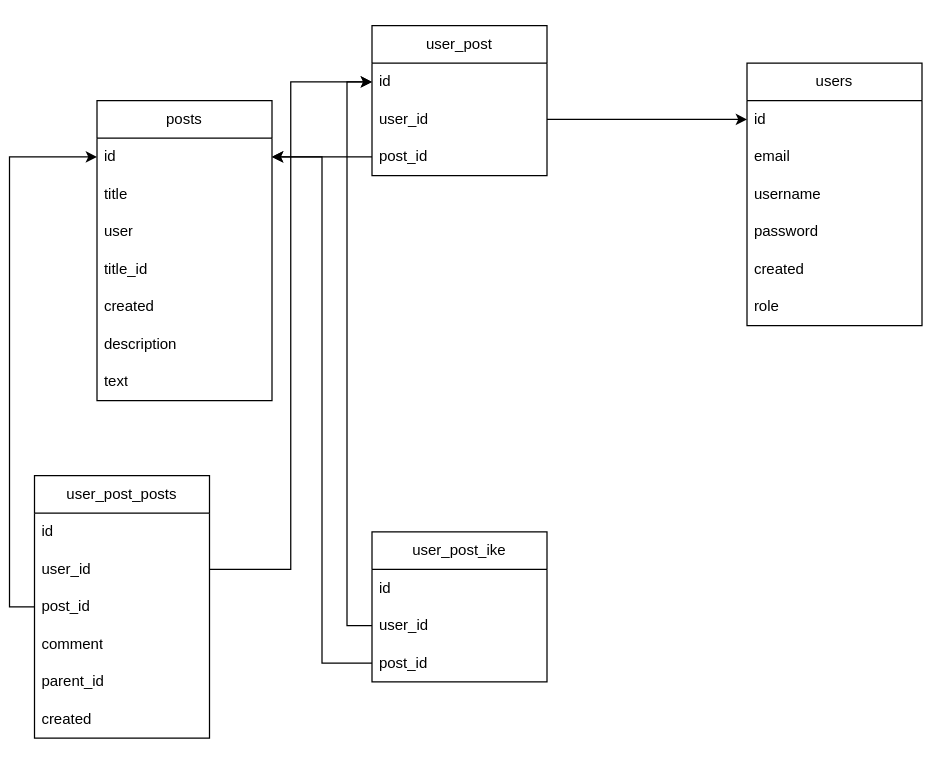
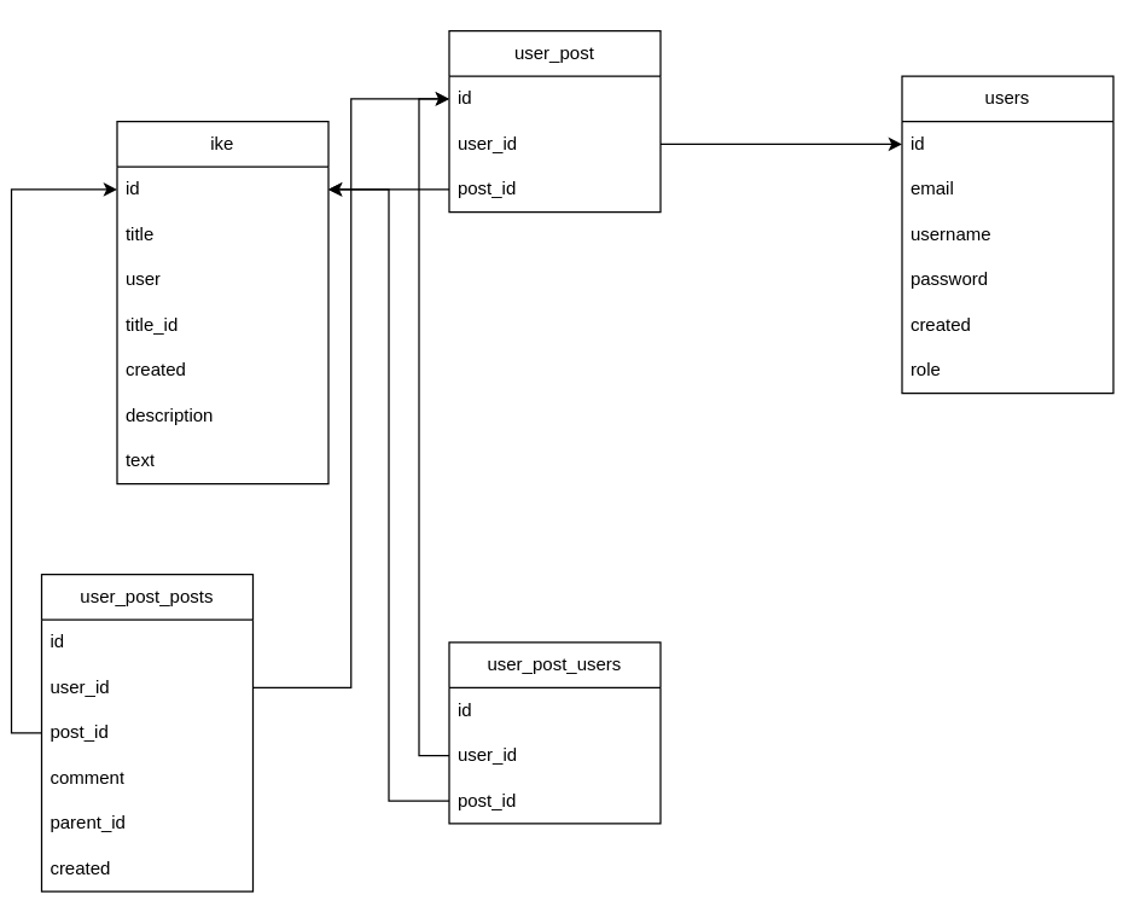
- <mxCell id="2" value="posts" style="swimlane;fontStyle=0;childLayout=stackLayout;horizontal=1;startSize=30;horizontalStack=0;resizeParent=1;resizeParentMax=0;resizeLast=0;collapsible=1;marginBottom=0;whiteSpace=wrap;html=1;" vertex="1" parent="1"><mxGeometry x="70" y="80" width="140" height="240" as="geometry" /></mxCell>
+ <mxCell id="2" value="ike" style="swimlane;fontStyle=0;childLayout=stackLayout;horizontal=1;startSize=30;horizontalStack=0;resizeParent=1;resizeParentMax=0;resizeLast=0;collapsible=1;marginBottom=0;whiteSpace=wrap;html=1;" vertex="1" parent="1"><mxGeometry x="70" y="80" width="140" height="240" as="geometry" /></mxCell>
- <mxCell id="28" value="user_post_ike" style="swimlane;fontStyle=0;childLayout=stackLayout;horizontal=1;startSize=30;horizontalStack=0;resizeParent=1;resizeParentMax=0;resizeLast=0;collapsible=1;marginBottom=0;whiteSpace=wrap;html=1;" vertex="1" parent="1"><mxGeometry x="290" y="425" width="140" height="120" as="geometry" /></mxCell>
+ <mxCell id="28" value="user_post_users" style="swimlane;fontStyle=0;childLayout=stackLayout;horizontal=1;startSize=30;horizontalStack=0;resizeParent=1;resizeParentMax=0;resizeLast=0;collapsible=1;marginBottom=0;whiteSpace=wrap;html=1;" vertex="1" parent="1"><mxGeometry x="290" y="425" width="140" height="120" as="geometry" /></mxCell>
